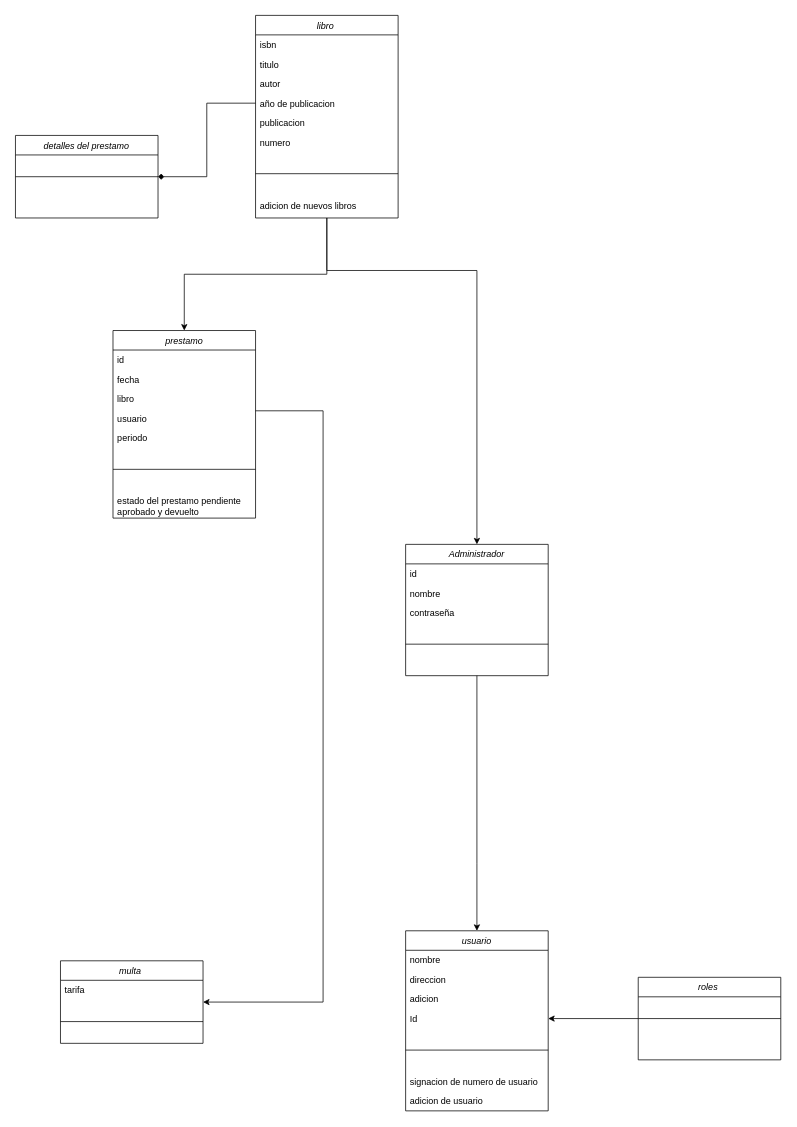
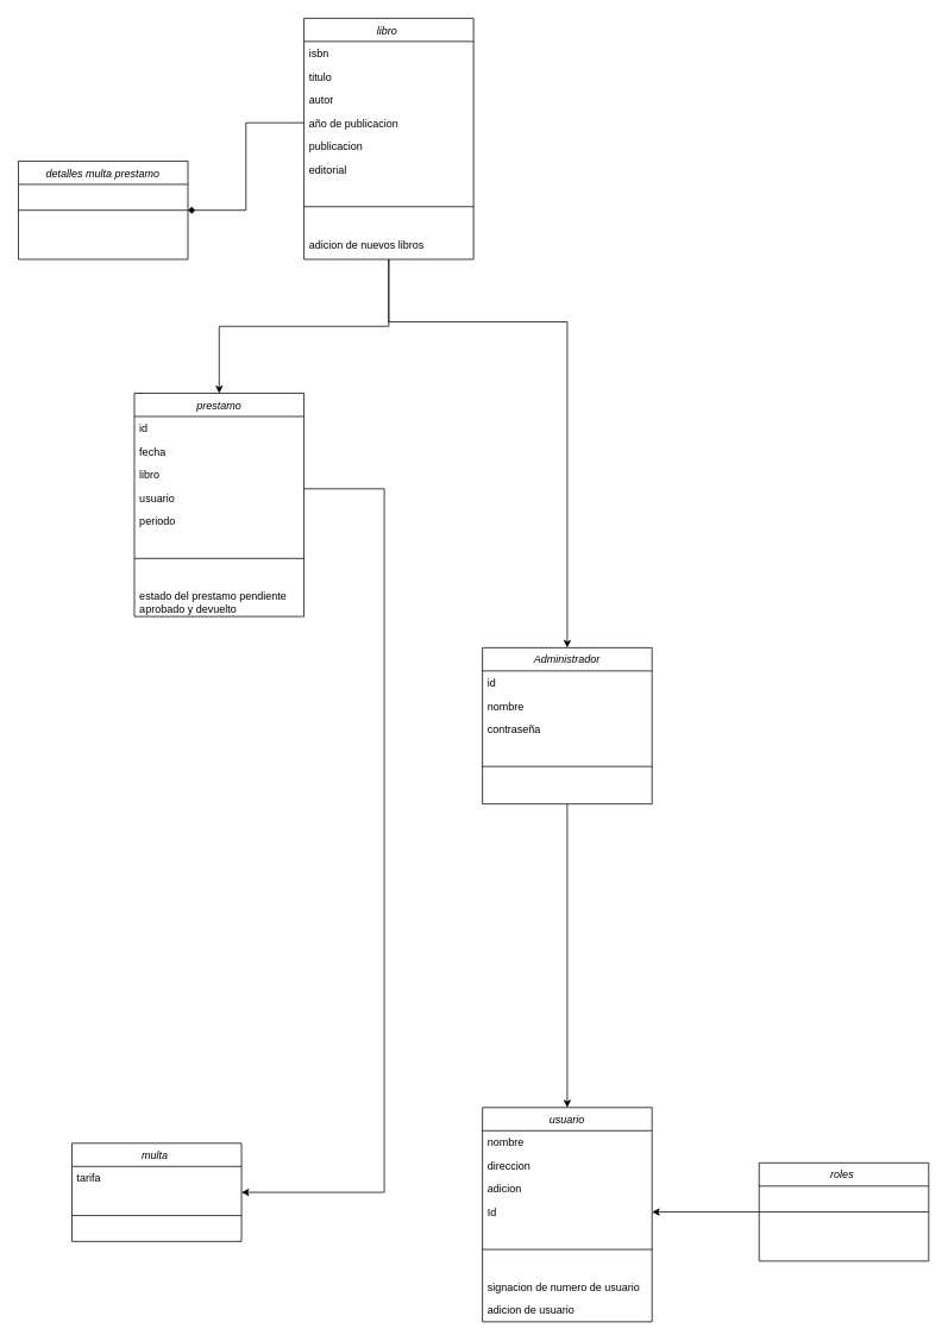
- <mxCell id="10" value="numero" style="text;align=left;verticalAlign=top;spacingLeft=4;spacingRight=4;overflow=hidden;rotatable=0;points=[[0,0.5],[1,0.5]];portConstraint=eastwest;rounded=0;shadow=0;html=0;" parent="4" vertex="1"><mxGeometry y="156" width="190" height="26" as="geometry" /></mxCell>
+ <mxCell id="10" value="editorial" style="text;align=left;verticalAlign=top;spacingLeft=4;spacingRight=4;overflow=hidden;rotatable=0;points=[[0,0.5],[1,0.5]];portConstraint=eastwest;rounded=0;shadow=0;html=0;" parent="4" vertex="1"><mxGeometry y="156" width="190" height="26" as="geometry" /></mxCell>
- <mxCell id="42" value="detalles del prestamo" style="swimlane;fontStyle=2;align=center;verticalAlign=top;childLayout=stackLayout;horizontal=1;startSize=26;horizontalStack=0;resizeParent=1;resizeLast=0;collapsible=1;marginBottom=0;rounded=0;shadow=0;strokeWidth=1;" vertex="1" parent="1"><mxGeometry x="20" y="180" width="190" height="110" as="geometry"><mxRectangle x="230" y="140" width="160" height="26" as="alternateBounds" /></mxGeometry></mxCell>
+ <mxCell id="42" value="detalles multa prestamo" style="swimlane;fontStyle=2;align=center;verticalAlign=top;childLayout=stackLayout;horizontal=1;startSize=26;horizontalStack=0;resizeParent=1;resizeLast=0;collapsible=1;marginBottom=0;rounded=0;shadow=0;strokeWidth=1;" vertex="1" parent="1"><mxGeometry x="20" y="180" width="190" height="110" as="geometry"><mxRectangle x="230" y="140" width="160" height="26" as="alternateBounds" /></mxGeometry></mxCell>
